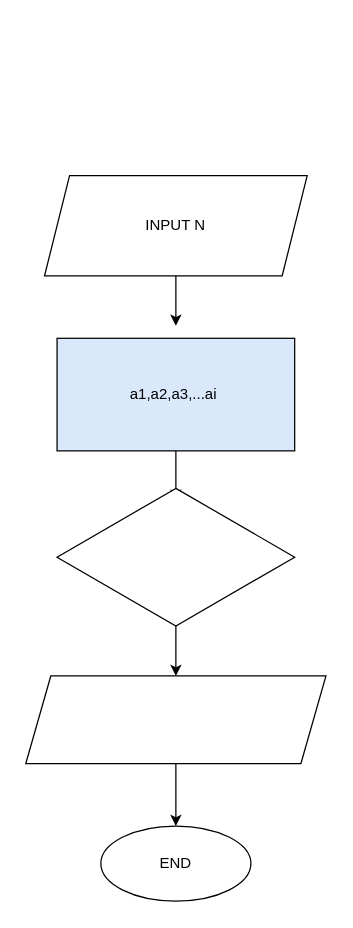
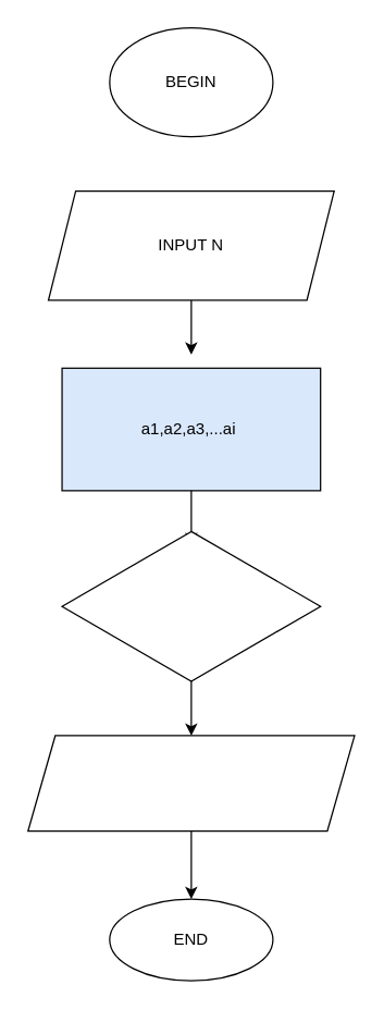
+ <mxCell id="2" value="&lt;font style=&quot;vertical-align: inherit&quot;&gt;&lt;font style=&quot;vertical-align: inherit&quot;&gt;BEGIN&lt;br&gt;&lt;/font&gt;&lt;/font&gt;" style="ellipse;whiteSpace=wrap;html=1;" vertex="1" parent="1"><mxGeometry x="80" y="20" width="120" height="80" as="geometry" /></mxCell>
